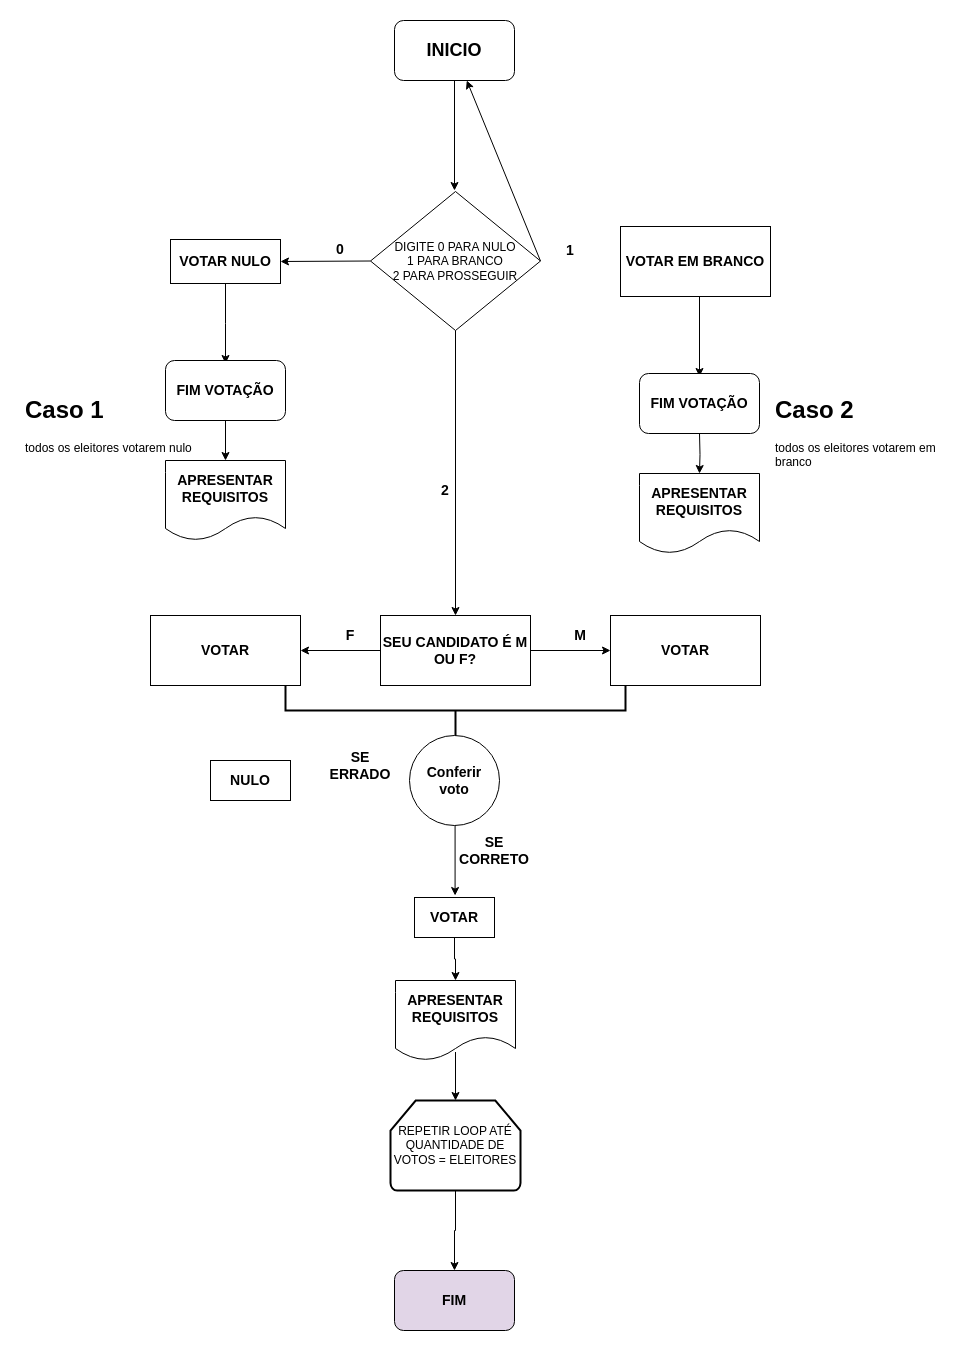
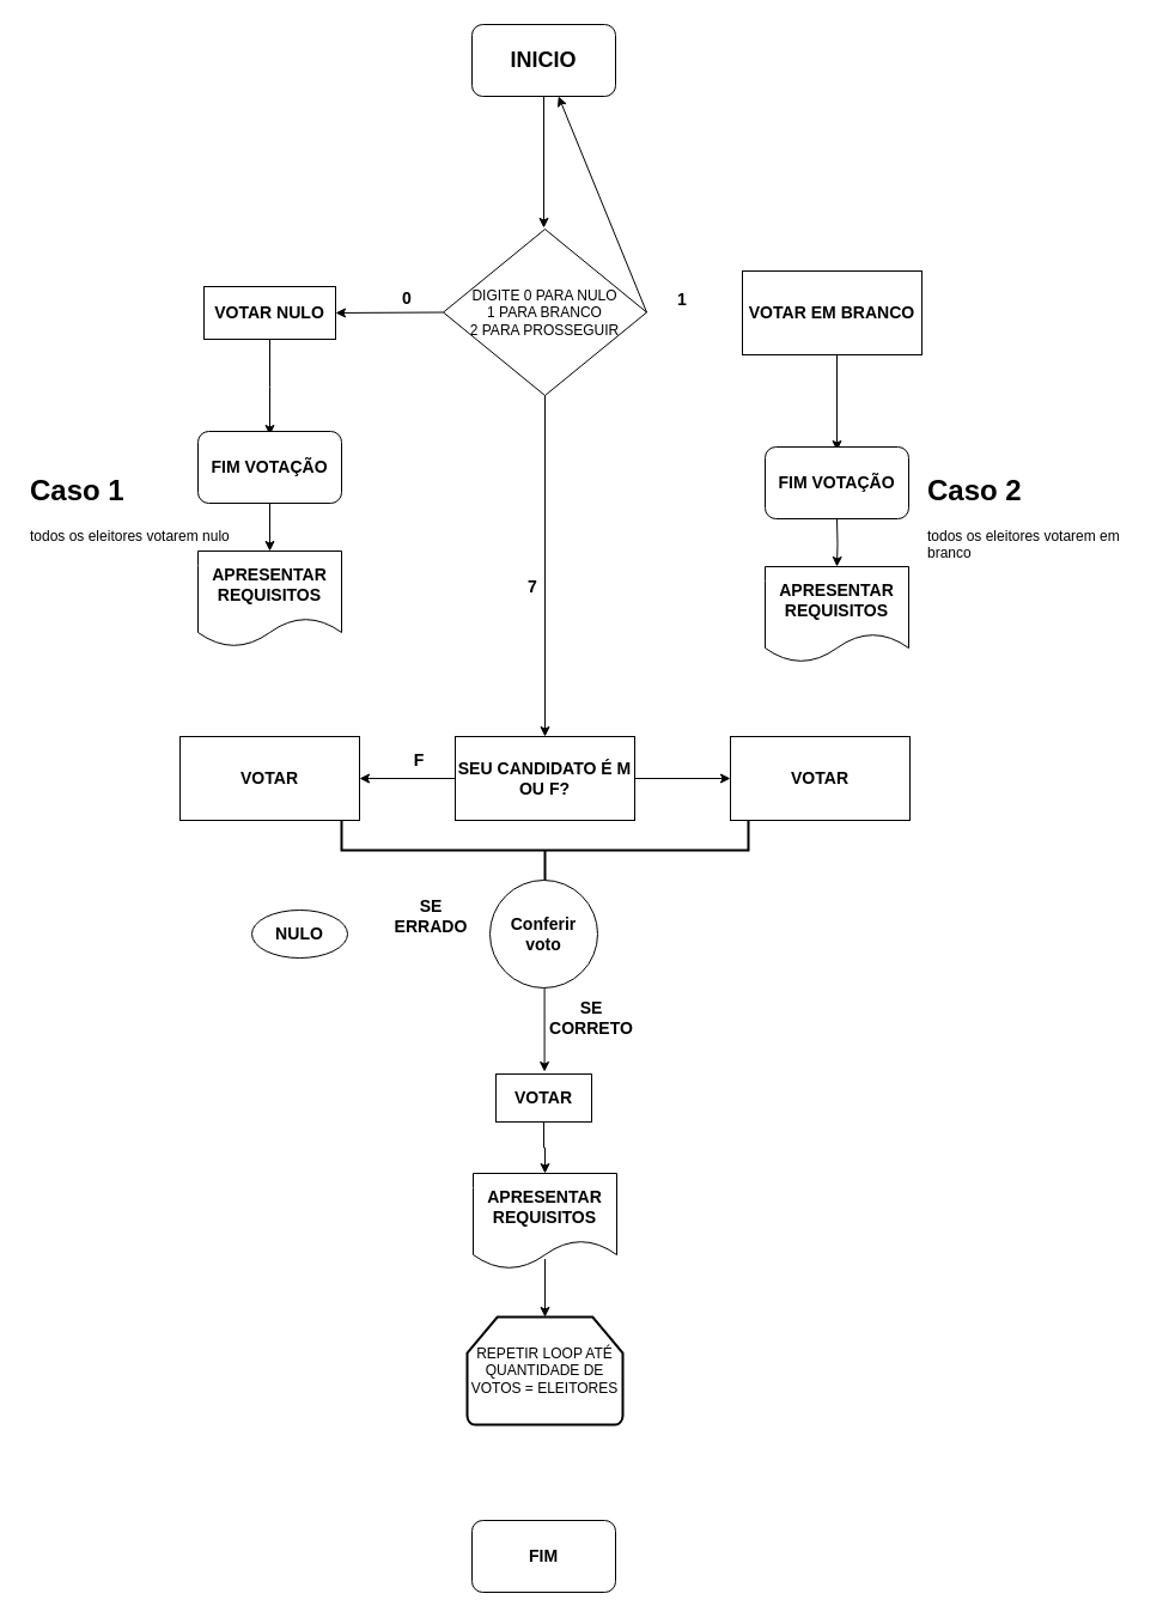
- <mxCell id="20" value="&lt;h3&gt;2&lt;/h3&gt;" style="text;html=1;strokeColor=none;fillColor=none;align=center;verticalAlign=middle;whiteSpace=wrap;rounded=0;" vertex="1" parent="1"><mxGeometry x="425" y="480" width="40" height="20" as="geometry" /></mxCell>
+ <mxCell id="20" value="&lt;h3&gt;7&lt;/h3&gt;" style="text;html=1;strokeColor=none;fillColor=none;align=center;verticalAlign=middle;whiteSpace=wrap;rounded=0;" vertex="1" parent="1"><mxGeometry x="425" y="480" width="40" height="20" as="geometry" /></mxCell>
- <mxCell id="18" value="&lt;h3&gt;M&lt;/h3&gt;" style="text;html=1;strokeColor=none;fillColor=none;align=center;verticalAlign=middle;whiteSpace=wrap;rounded=0;" vertex="1" parent="1"><mxGeometry x="560" y="625" width="40" height="20" as="geometry" /></mxCell>
- <mxCell id="24" value="&lt;h3&gt;NULO&lt;/h3&gt;" style="rounded=0;whiteSpace=wrap;html=1;dropTarget=0;" vertex="1" parent="1"><mxGeometry x="210" y="760" width="80" height="40" as="geometry" /></mxCell>
+ <mxCell id="24" value="&lt;h3&gt;NULO&lt;/h3&gt;" style="ellipse;whiteSpace=wrap;html=1;dropTarget=0;" vertex="1" parent="1"><mxGeometry x="210" y="760" width="80" height="40" as="geometry" /></mxCell>
- <mxCell id="21" value="" style="edgeStyle=orthogonalEdgeStyle;rounded=0;orthogonalLoop=1;jettySize=auto;html=1;" edge="1" parent="1" source="22" target="42"><mxGeometry relative="1" as="geometry" /></mxCell>
- <mxCell id="42" value="&lt;h3&gt;FIM&lt;/h3&gt;" style="rounded=1;whiteSpace=wrap;html=1;fillColor=#e1d5e7;" vertex="1" parent="1"><mxGeometry x="394" y="1270" width="120" height="60" as="geometry" /></mxCell>
+ <mxCell id="42" value="&lt;h3&gt;FIM&lt;/h3&gt;" style="rounded=1;whiteSpace=wrap;html=1;" vertex="1" parent="1"><mxGeometry x="394" y="1270" width="120" height="60" as="geometry" /></mxCell>
